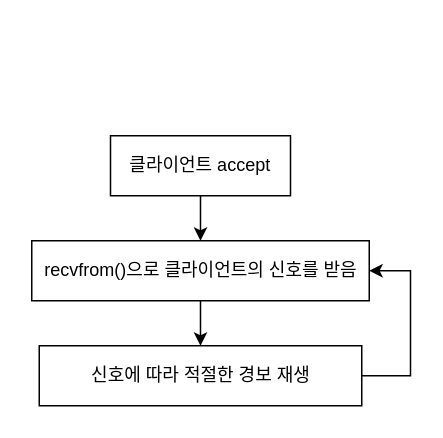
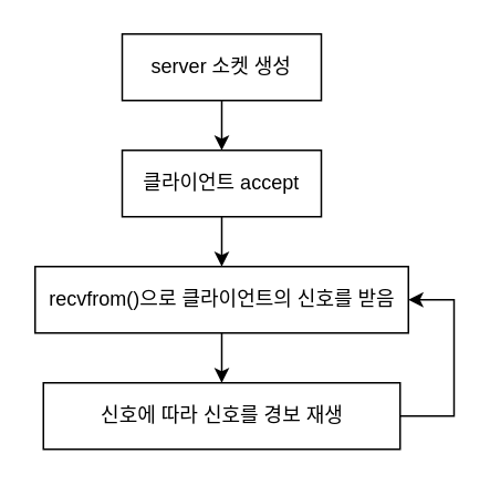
+ <mxCell id="3" value="server 소켓 생성" style="rounded=0;whiteSpace=wrap;html=1;" vertex="1" parent="1"><mxGeometry x="73" y="20" width="120" height="40" as="geometry" /></mxCell>
+ <mxCell id="2" value="" style="edgeStyle=orthogonalEdgeStyle;rounded=0;orthogonalLoop=1;jettySize=auto;html=1;" edge="1" parent="1" source="3" target="5"><mxGeometry relative="1" as="geometry" /></mxCell>
- <mxCell id="9" value="신호에 따라 적절한 경보 재생" style="rounded=0;whiteSpace=wrap;html=1;" vertex="1" parent="1"><mxGeometry x="25.5" y="230" width="215" height="40" as="geometry" /></mxCell>
+ <mxCell id="9" value="신호에 따라 신호를 경보 재생" style="rounded=0;whiteSpace=wrap;html=1;" vertex="1" parent="1"><mxGeometry x="25.5" y="230" width="215" height="40" as="geometry" /></mxCell>
